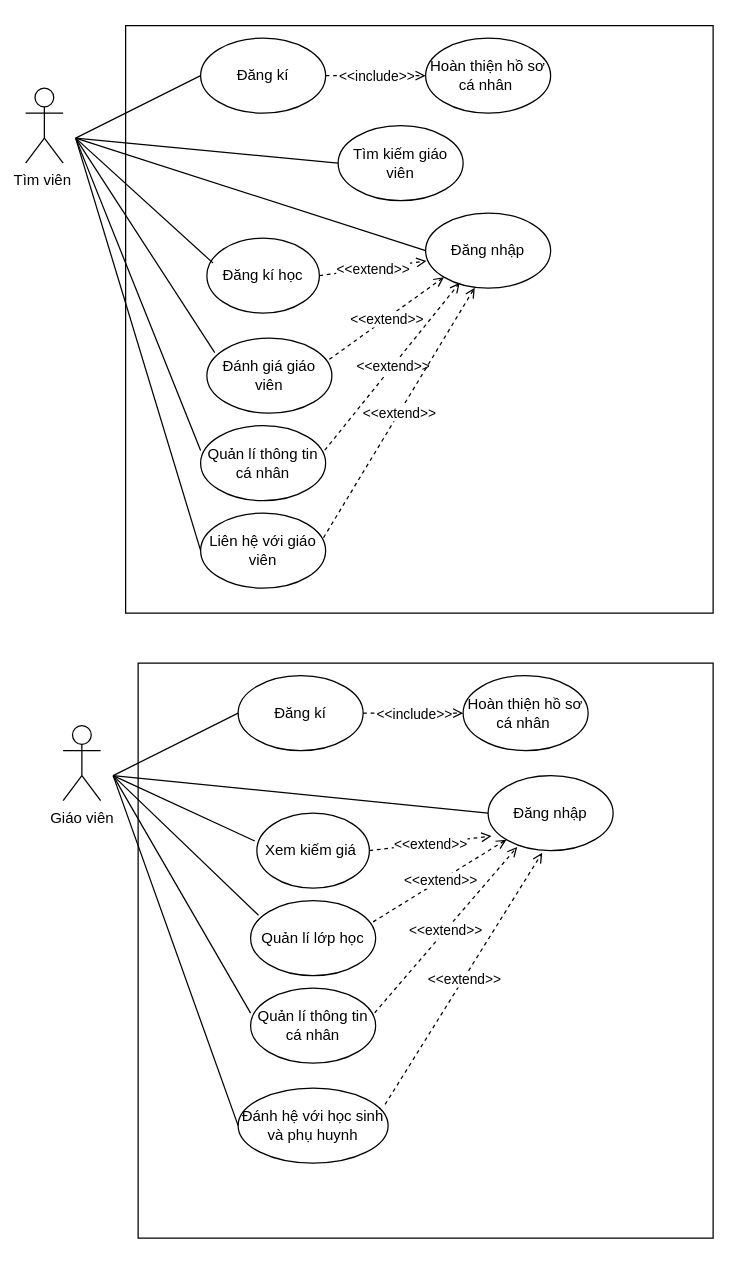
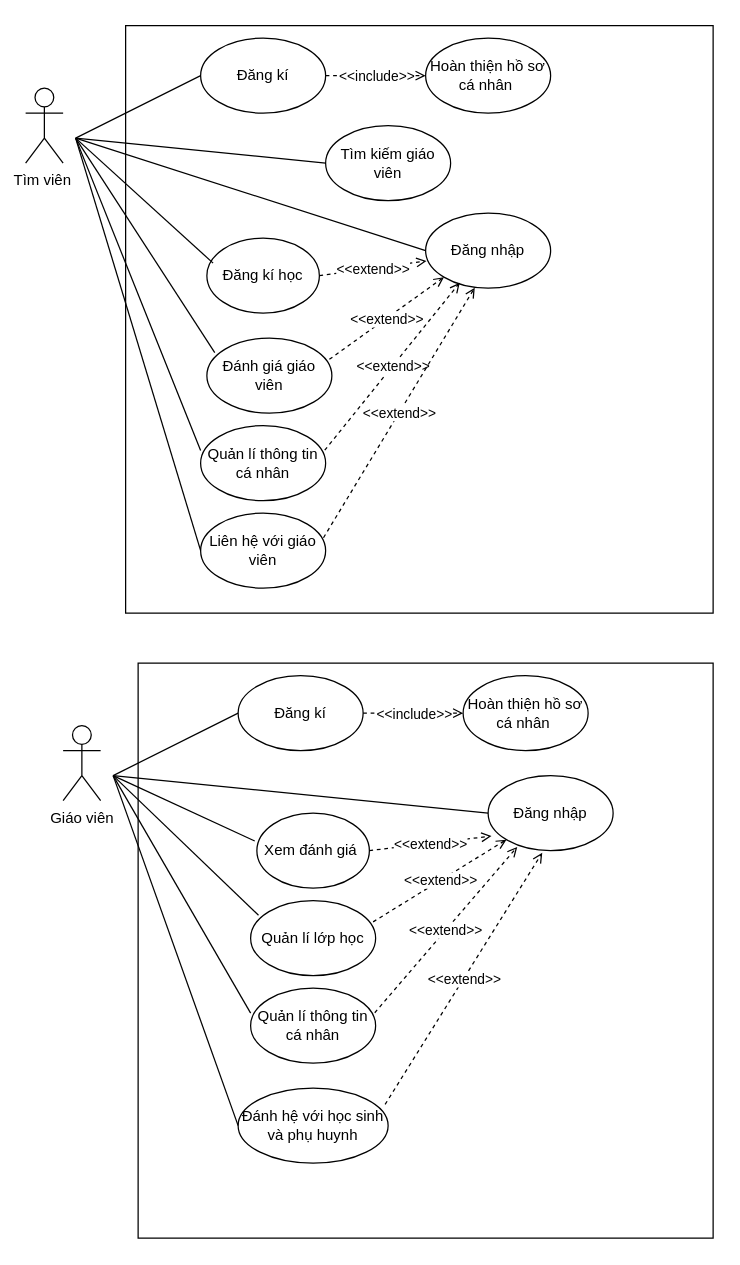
- <mxCell id="7" value="Tìm kiếm giáo viên" style="ellipse;whiteSpace=wrap;html=1;" parent="1" vertex="1"><mxGeometry x="270" y="100" width="100" height="60" as="geometry" /></mxCell>
+ <mxCell id="7" value="Tìm kiếm giáo viên" style="ellipse;whiteSpace=wrap;html=1;" parent="1" vertex="1"><mxGeometry x="260" y="100" width="100" height="60" as="geometry" /></mxCell>
- <mxCell id="33" value="Xem kiếm giá&amp;nbsp;" style="ellipse;whiteSpace=wrap;html=1;" vertex="1" parent="1"><mxGeometry x="205" y="650" width="90" height="60" as="geometry" /></mxCell>
+ <mxCell id="33" value="Xem đánh giá&amp;nbsp;" style="ellipse;whiteSpace=wrap;html=1;" vertex="1" parent="1"><mxGeometry x="205" y="650" width="90" height="60" as="geometry" /></mxCell>
